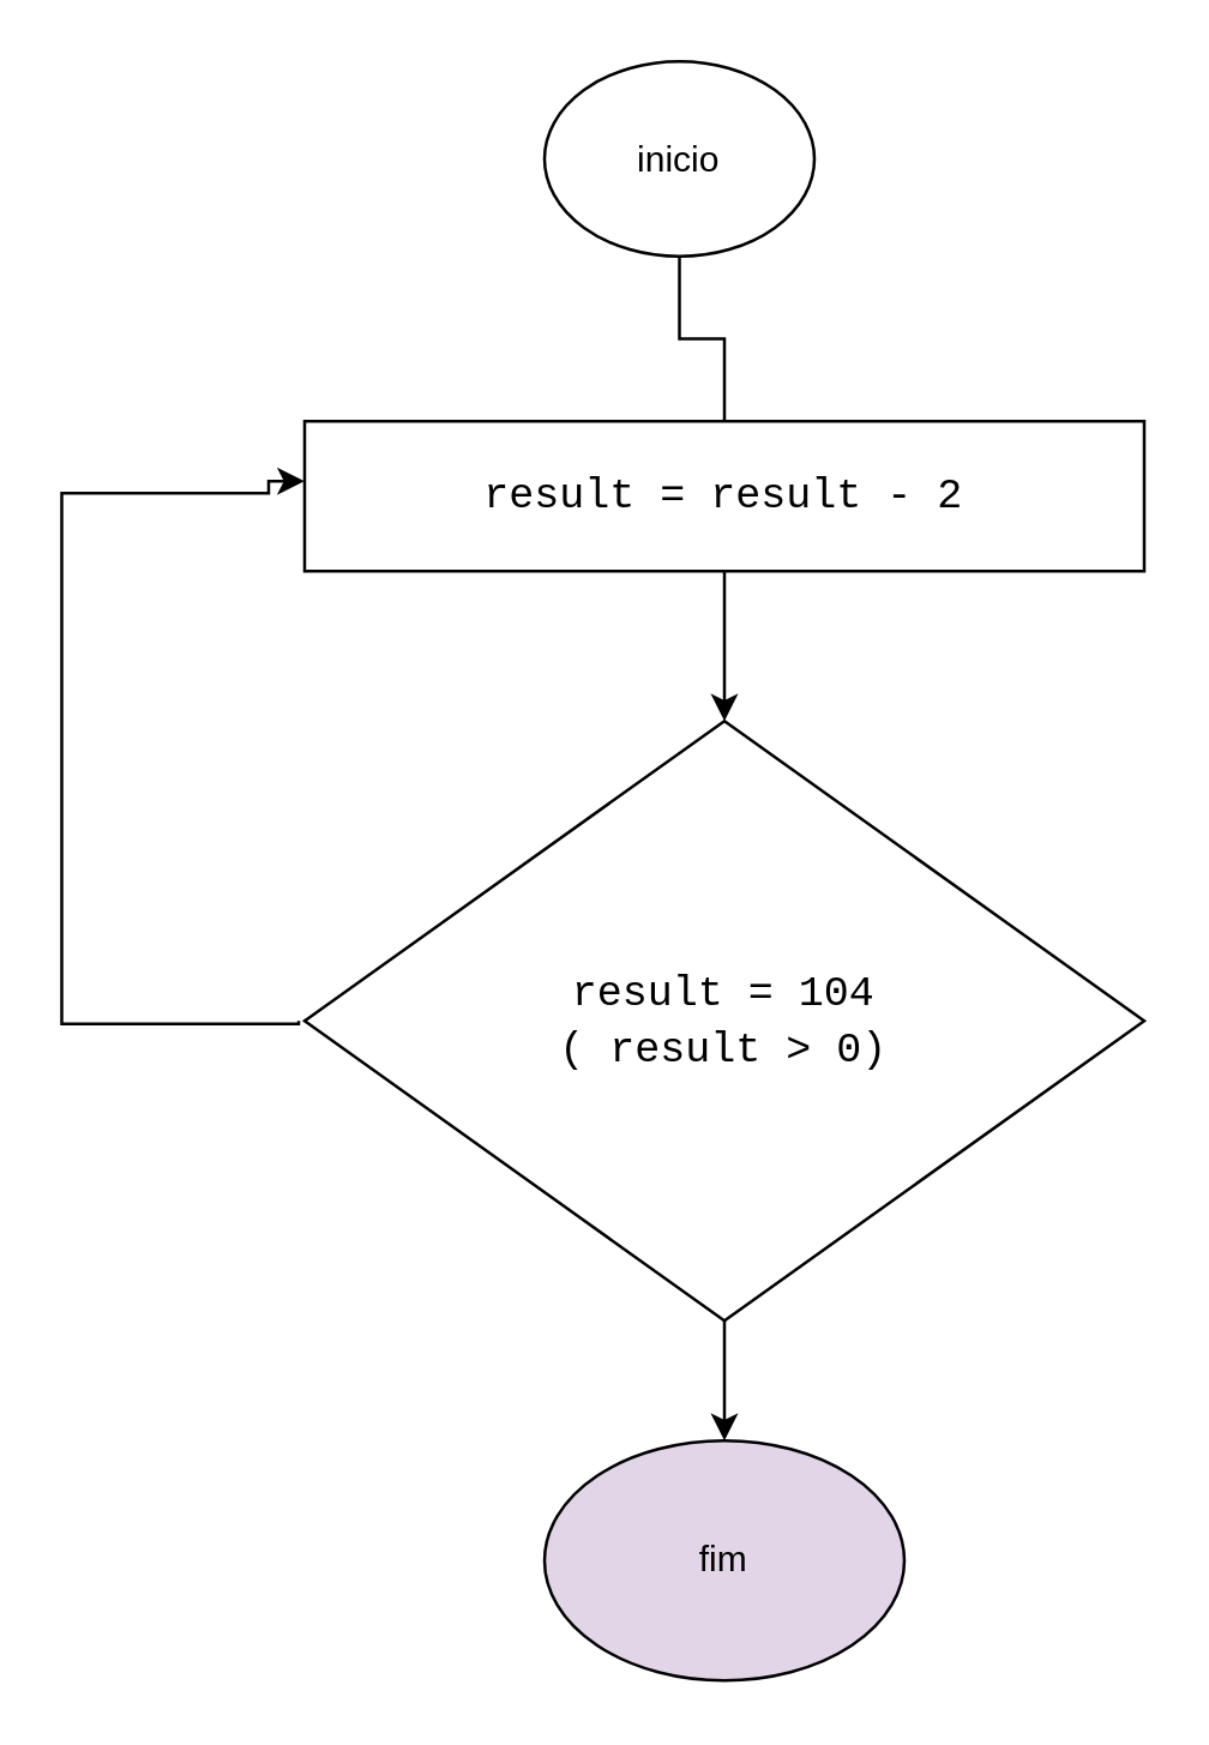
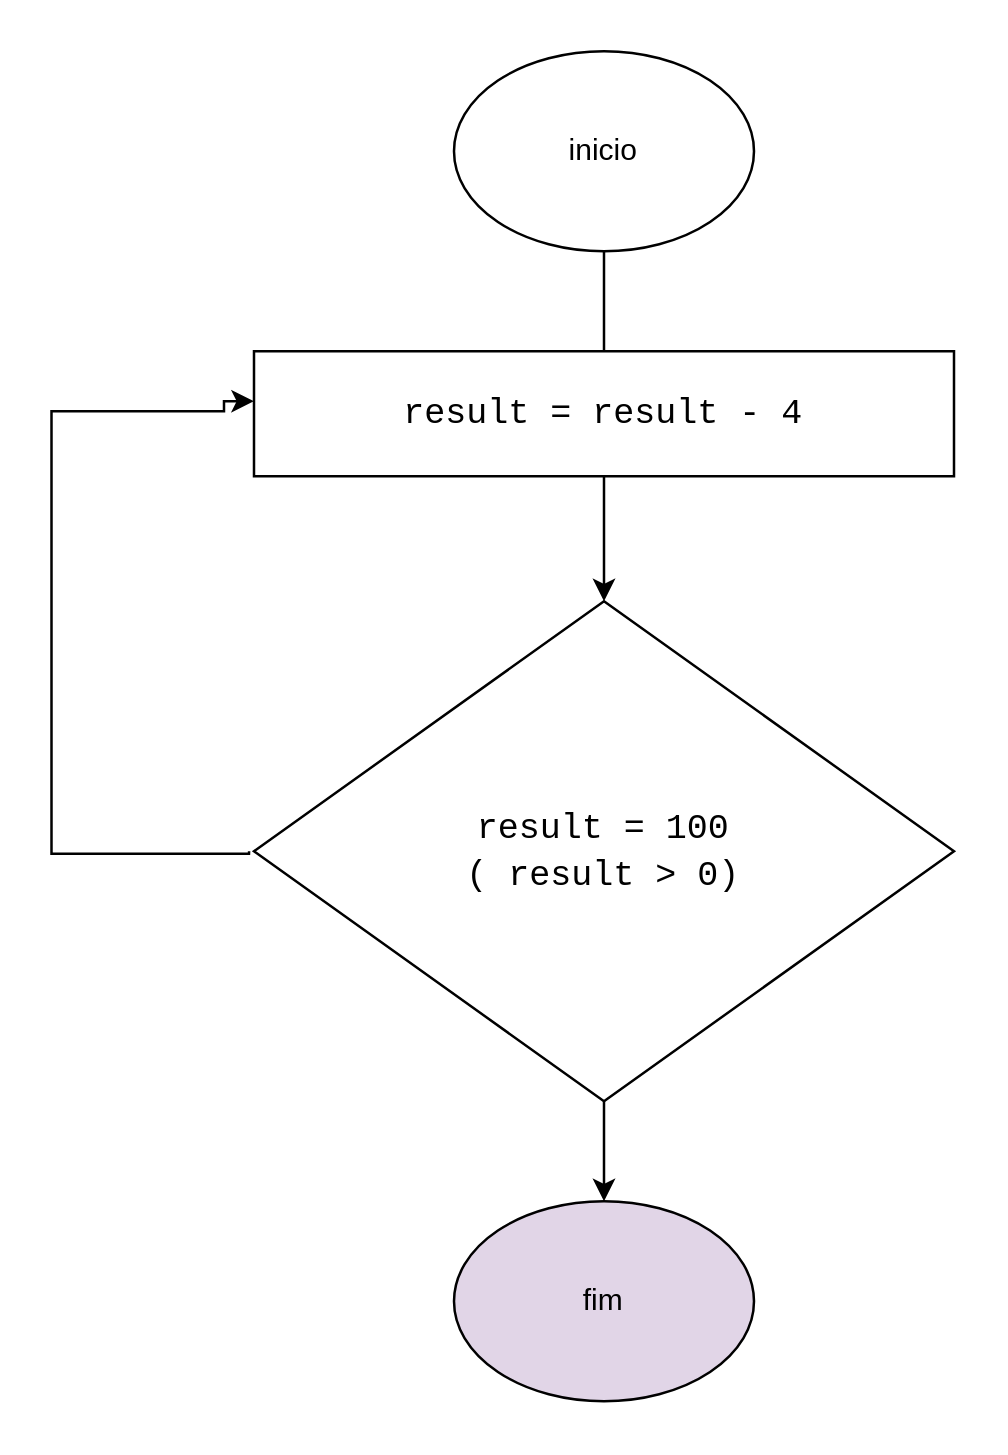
- <mxCell id="8" value="inicio" style="ellipse;whiteSpace=wrap;html=1;" vertex="1" parent="1"><mxGeometry x="181" y="20" width="90" height="65" as="geometry" /></mxCell>
+ <mxCell id="8" value="inicio" style="ellipse;whiteSpace=wrap;html=1;" vertex="1" parent="1"><mxGeometry x="181" y="20" width="120" height="80" as="geometry" /></mxCell>
- <mxCell id="5" value="&lt;div style=&quot;border-color: var(--border-color); font-family: Consolas, &amp;quot;Courier New&amp;quot;, monospace; font-size: 14px; line-height: 19px;&quot;&gt;&lt;div style=&quot;border-color: var(--border-color);&quot;&gt;&lt;div style=&quot;line-height: 19px;&quot;&gt;result = result - 2&lt;/div&gt;&lt;/div&gt;&lt;/div&gt;&lt;font style=&quot;border-color: var(--border-color);&quot;&gt;&lt;/font&gt;" style="rounded=0;whiteSpace=wrap;html=1;" vertex="1" parent="1"><mxGeometry x="101" y="140" width="280" height="50" as="geometry" /></mxCell>
+ <mxCell id="5" value="&lt;div style=&quot;border-color: var(--border-color); font-family: Consolas, &amp;quot;Courier New&amp;quot;, monospace; font-size: 14px; line-height: 19px;&quot;&gt;&lt;div style=&quot;border-color: var(--border-color);&quot;&gt;&lt;div style=&quot;line-height: 19px;&quot;&gt;result = result - 4&lt;/div&gt;&lt;/div&gt;&lt;/div&gt;&lt;font style=&quot;border-color: var(--border-color);&quot;&gt;&lt;/font&gt;" style="rounded=0;whiteSpace=wrap;html=1;" vertex="1" parent="1"><mxGeometry x="101" y="140" width="280" height="50" as="geometry" /></mxCell>
- <mxCell id="3" value="&lt;div style=&quot;font-family: Consolas, &amp;quot;Courier New&amp;quot;, monospace; font-size: 14px; line-height: 19px;&quot;&gt;&lt;div style=&quot;&quot;&gt;result = 104&lt;/div&gt;&lt;div style=&quot;&quot;&gt;( result &amp;gt; 0)&lt;/div&gt;&lt;/div&gt;" style="rhombus;whiteSpace=wrap;html=1;" vertex="1" parent="1"><mxGeometry x="101" y="240" width="280" height="200" as="geometry" /></mxCell>
+ <mxCell id="3" value="&lt;div style=&quot;font-family: Consolas, &amp;quot;Courier New&amp;quot;, monospace; font-size: 14px; line-height: 19px;&quot;&gt;&lt;div style=&quot;&quot;&gt;result = 100&lt;/div&gt;&lt;div style=&quot;&quot;&gt;( result &amp;gt; 0)&lt;/div&gt;&lt;/div&gt;" style="rhombus;whiteSpace=wrap;html=1;" vertex="1" parent="1"><mxGeometry x="101" y="240" width="280" height="200" as="geometry" /></mxCell>
